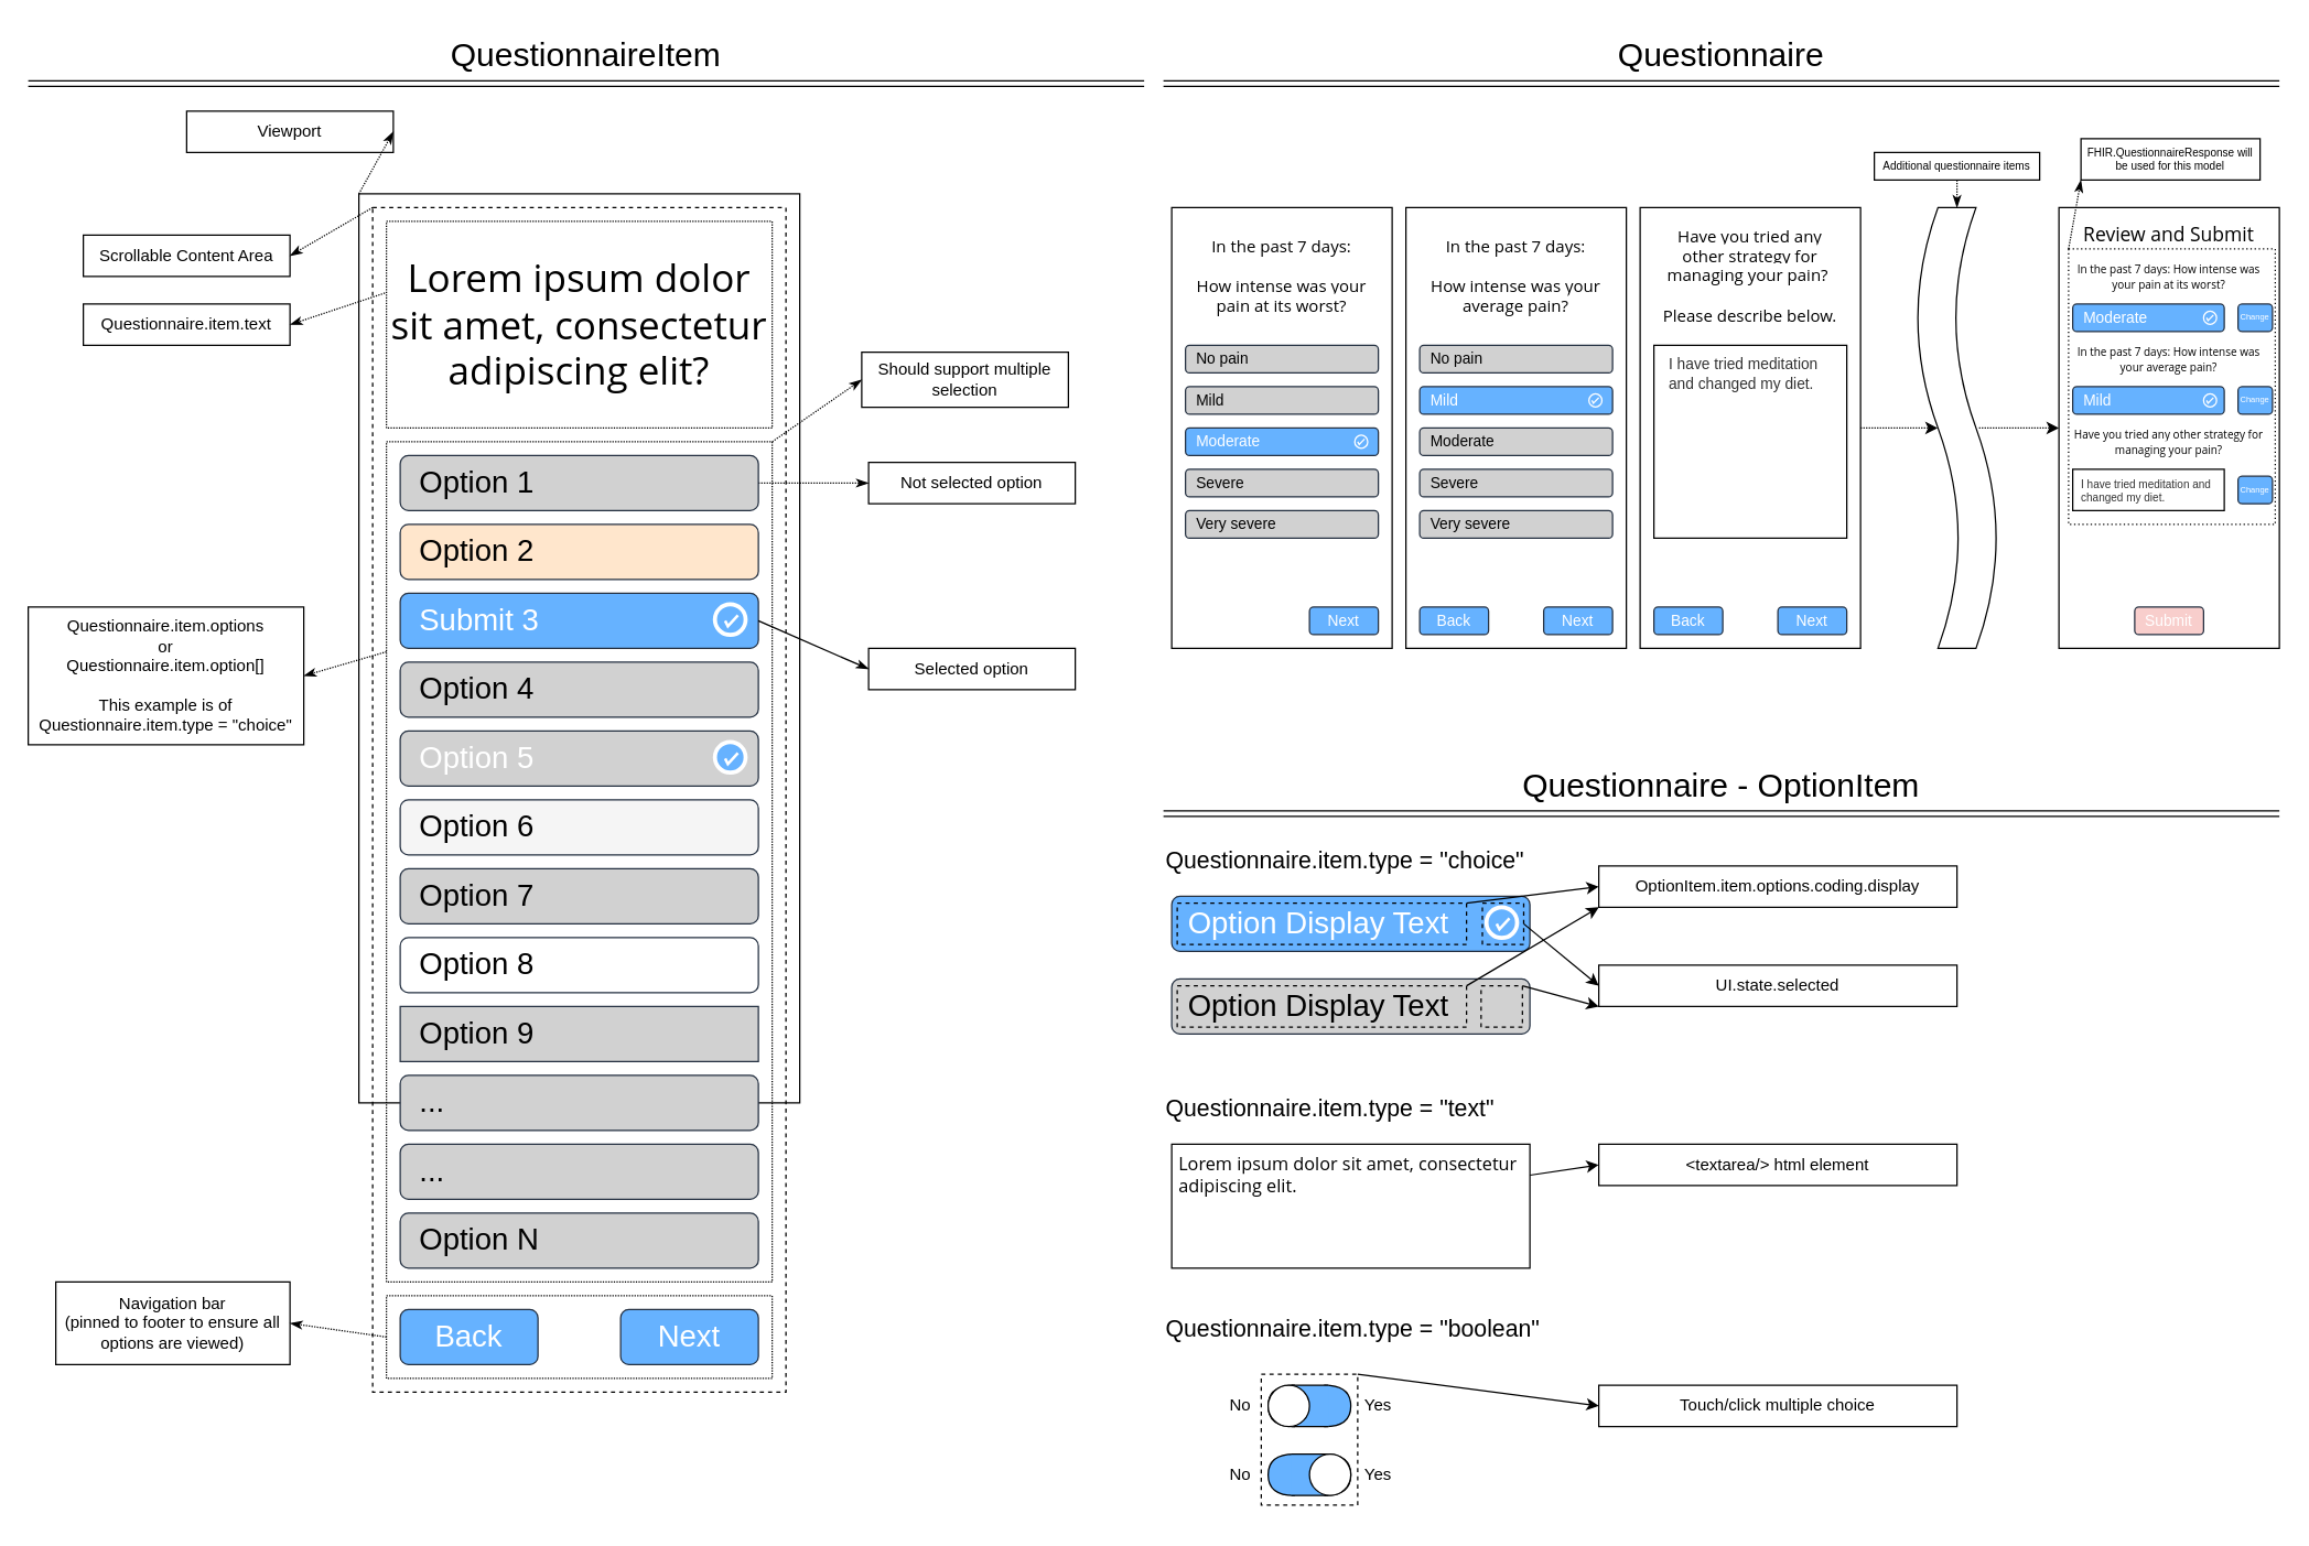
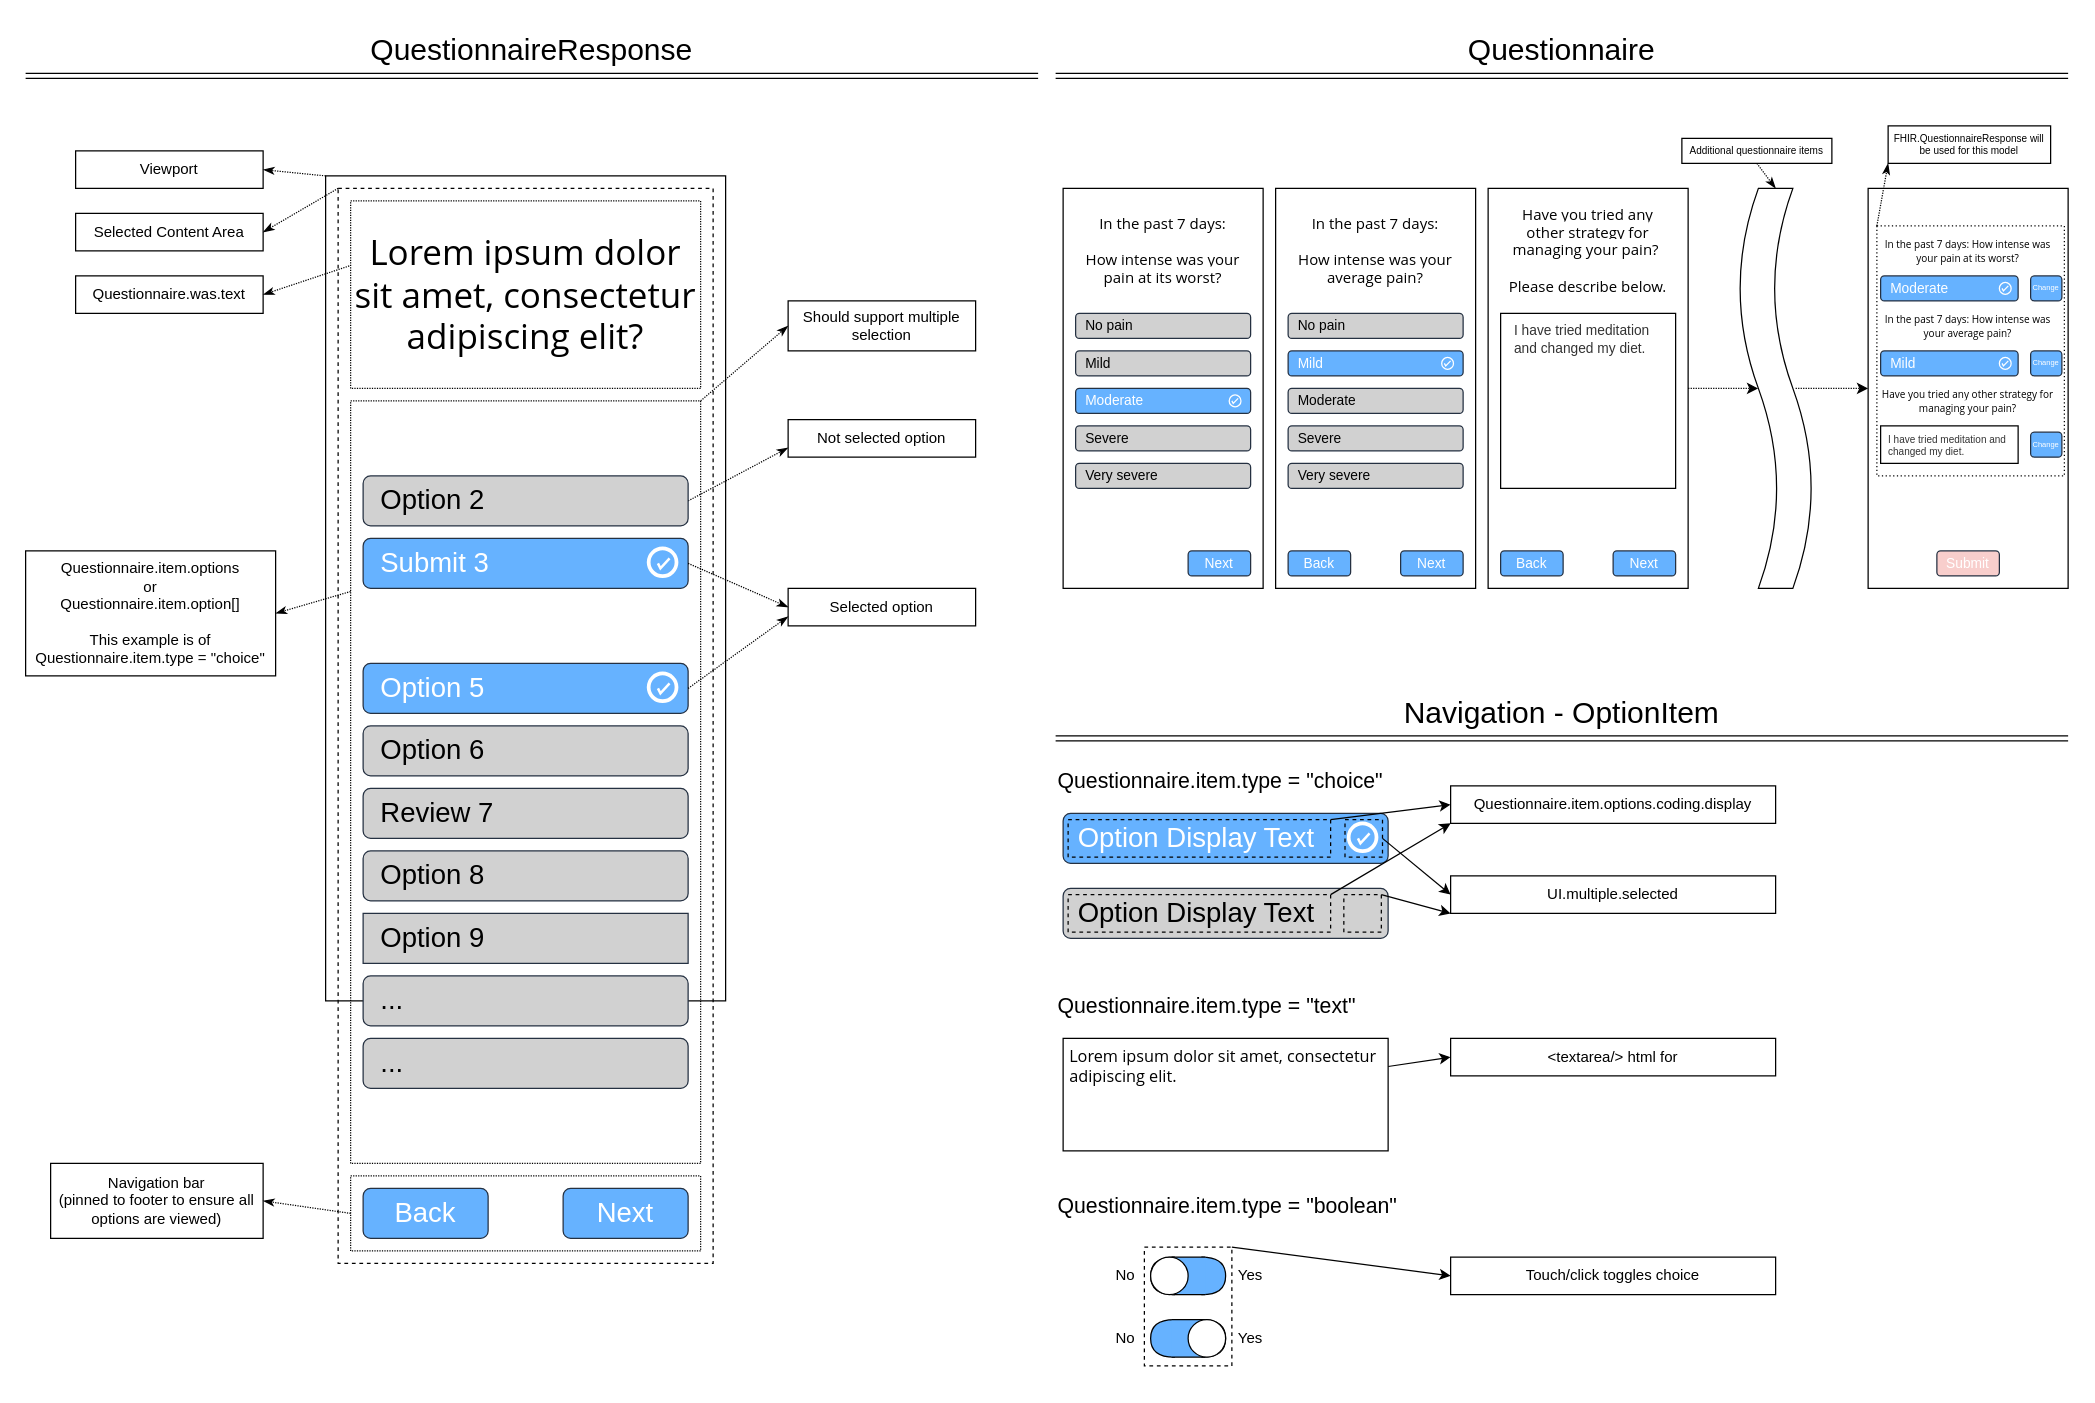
- <mxCell id="46" value="&lt;font style=&quot;font-size: 24px&quot;&gt;QuestionnaireItem&lt;/font&gt;" style="text;html=1;strokeColor=none;fillColor=none;align=center;verticalAlign=middle;whiteSpace=wrap;rounded=0;dashed=1;dashPattern=1 1;fontColor=#000000;" parent="45" vertex="1"><mxGeometry width="810" height="40" as="geometry" /></mxCell>
+ <mxCell id="46" value="&lt;font style=&quot;font-size: 24px&quot;&gt;QuestionnaireResponse&lt;/font&gt;" style="text;html=1;strokeColor=none;fillColor=none;align=center;verticalAlign=middle;whiteSpace=wrap;rounded=0;dashed=1;dashPattern=1 1;fontColor=#000000;" parent="45" vertex="1"><mxGeometry width="810" height="40" as="geometry" /></mxCell>
- <mxCell id="30" value="Viewport" style="text;html=1;strokeColor=#000000;fillColor=none;align=center;verticalAlign=middle;whiteSpace=wrap;rounded=0;" parent="1" vertex="1"><mxGeometry x="135" y="80" width="150" height="30" as="geometry" /></mxCell>
+ <mxCell id="30" value="Viewport" style="text;html=1;strokeColor=#000000;fillColor=none;align=center;verticalAlign=middle;whiteSpace=wrap;rounded=0;" parent="1" vertex="1"><mxGeometry x="60" y="120" width="150" height="30" as="geometry" /></mxCell>
- <mxCell id="111" value="&lt;font color=&quot;#000000&quot; style=&quot;font-size: 8px&quot;&gt;Additional questionnaire items&lt;/font&gt;" style="rounded=0;whiteSpace=wrap;html=1;strokeColor=#000000;strokeWidth=1;fillColor=none;fontSize=6;fontColor=#FFFFFF;" parent="1" vertex="1"><mxGeometry x="1360" y="110" width="120" height="20" as="geometry" /></mxCell>
+ <mxCell id="111" value="&lt;font color=&quot;#000000&quot; style=&quot;font-size: 8px&quot;&gt;Additional questionnaire items&lt;/font&gt;" style="rounded=0;whiteSpace=wrap;html=1;strokeColor=#000000;strokeWidth=1;fillColor=none;fontSize=6;fontColor=#FFFFFF;" parent="1" vertex="1"><mxGeometry x="1345" y="110" width="120" height="20" as="geometry" /></mxCell>
- <mxCell id="82" value="&lt;span style=&quot;font-family: &amp;#34;open sans&amp;#34; , &amp;#34;arial&amp;#34; , sans-serif ; text-align: justify ; background-color: rgb(255 , 255 , 255)&quot;&gt;&lt;font style=&quot;font-size: 14px&quot;&gt;Review and Submit&lt;/font&gt;&lt;/span&gt;" style="text;html=1;strokeColor=none;fillColor=none;align=center;verticalAlign=middle;whiteSpace=wrap;rounded=0;fontColor=#000000;dashed=1;dashPattern=1 1;" parent="79" vertex="1"><mxGeometry x="10" y="10" width="140" height="20" as="geometry" /></mxCell>
- <mxCell id="31" value="Scrollable Content Area" style="text;html=1;strokeColor=#000000;fillColor=none;align=center;verticalAlign=middle;whiteSpace=wrap;rounded=0;" parent="1" vertex="1"><mxGeometry x="60" y="170" width="150" height="30" as="geometry" /></mxCell>
+ <mxCell id="31" value="Selected Content Area" style="text;html=1;strokeColor=#000000;fillColor=none;align=center;verticalAlign=middle;whiteSpace=wrap;rounded=0;" parent="1" vertex="1"><mxGeometry x="60" y="170" width="150" height="30" as="geometry" /></mxCell>
- <mxCell id="32" value="Questionnaire.item.text" style="text;html=1;strokeColor=#000000;fillColor=none;align=center;verticalAlign=middle;whiteSpace=wrap;rounded=0;fontColor=#000000;" parent="1" vertex="1"><mxGeometry x="60" y="220" width="150" height="30" as="geometry" /></mxCell>
+ <mxCell id="32" value="Questionnaire.was.text" style="text;html=1;strokeColor=#000000;fillColor=none;align=center;verticalAlign=middle;whiteSpace=wrap;rounded=0;fontColor=#000000;" parent="1" vertex="1"><mxGeometry x="60" y="220" width="150" height="30" as="geometry" /></mxCell>
- <mxCell id="37" value="Should support multiple selection" style="text;html=1;strokeColor=#000000;fillColor=none;align=center;verticalAlign=middle;whiteSpace=wrap;rounded=0;fontColor=#000000;" parent="1" vertex="1"><mxGeometry x="625" y="255" width="150" height="40" as="geometry" /></mxCell>
+ <mxCell id="37" value="Should support multiple selection" style="text;html=1;strokeColor=#000000;fillColor=none;align=center;verticalAlign=middle;whiteSpace=wrap;rounded=0;fontColor=#000000;" parent="1" vertex="1"><mxGeometry x="630" y="240" width="150" height="40" as="geometry" /></mxCell>
- <mxCell id="29" value="&lt;font style=&quot;font-size: 22px&quot;&gt;&amp;nbsp; Option 1&lt;br&gt;&lt;/font&gt;" style="rounded=1;whiteSpace=wrap;html=1;fillColor=#D1D1D1;strokeColor=#253142;align=left;" parent="1" vertex="1"><mxGeometry x="290" y="330" width="260" height="40" as="geometry" /></mxCell>
- <mxCell id="28" style="edgeStyle=none;rounded=0;orthogonalLoop=1;jettySize=auto;html=1;exitX=1;exitY=0.5;exitDx=0;exitDy=0;entryX=0;entryY=0.5;entryDx=0;entryDy=0;dashed=1;dashPattern=1 1;endArrow=classicThin;endFill=1;fontColor=#000000;" parent="1" source="29" target="36" edge="1"><mxGeometry relative="1" as="geometry" /></mxCell>
+ <mxCell id="12" style="edgeStyle=none;rounded=0;orthogonalLoop=1;jettySize=auto;html=1;exitX=1;exitY=0.5;exitDx=0;exitDy=0;entryX=0;entryY=0.75;entryDx=0;entryDy=0;dashed=1;dashPattern=1 1;endArrow=classicThin;endFill=1;fontColor=#000000;" parent="1" source="13" target="36" edge="1"><mxGeometry relative="1" as="geometry" /></mxCell>
- <mxCell id="13" value="&lt;font style=&quot;font-size: 22px&quot;&gt;&amp;nbsp; Option 2&lt;br&gt;&lt;/font&gt;" style="rounded=1;whiteSpace=wrap;html=1;fillColor=#ffe6cc;strokeColor=#253142;align=left;" parent="1" vertex="1"><mxGeometry x="290" y="380" width="260" height="40" as="geometry" /></mxCell>
+ <mxCell id="13" value="&lt;font style=&quot;font-size: 22px&quot;&gt;&amp;nbsp; Option 2&lt;br&gt;&lt;/font&gt;" style="rounded=1;whiteSpace=wrap;html=1;fillColor=#D1D1D1;strokeColor=#253142;align=left;" parent="1" vertex="1"><mxGeometry x="290" y="380" width="260" height="40" as="geometry" /></mxCell>
- <mxCell id="34" style="edgeStyle=none;rounded=0;orthogonalLoop=1;jettySize=auto;html=1;exitX=1;exitY=0.5;exitDx=0;exitDy=0;dashed=0;dashPattern=1 1;endArrow=classicThin;endFill=1;fontColor=#000000;entryX=0;entryY=0.5;entryDx=0;entryDy=0;" parent="1" source="23" target="35" edge="1"><mxGeometry relative="1" as="geometry"><mxPoint x="630" y="450" as="targetPoint" /></mxGeometry></mxCell>
+ <mxCell id="34" style="edgeStyle=none;rounded=0;orthogonalLoop=1;jettySize=auto;html=1;exitX=1;exitY=0.5;exitDx=0;exitDy=0;dashed=1;dashPattern=1 1;endArrow=classicThin;endFill=1;fontColor=#000000;entryX=0;entryY=0.5;entryDx=0;entryDy=0;" parent="1" source="23" target="35" edge="1"><mxGeometry relative="1" as="geometry"><mxPoint x="630" y="450" as="targetPoint" /></mxGeometry></mxCell>
- <mxCell id="15" value="&lt;font style=&quot;font-size: 22px&quot;&gt;&amp;nbsp; Option 4&lt;br&gt;&lt;/font&gt;" style="rounded=1;whiteSpace=wrap;html=1;fillColor=#D1D1D1;strokeColor=#253142;align=left;" parent="1" vertex="1"><mxGeometry x="290" y="480" width="260" height="40" as="geometry" /></mxCell>
+ <mxCell id="44" style="edgeStyle=none;rounded=0;orthogonalLoop=1;jettySize=auto;html=1;exitX=1;exitY=0.5;exitDx=0;exitDy=0;entryX=0;entryY=0.75;entryDx=0;entryDy=0;dashed=1;dashPattern=1 1;endArrow=classicThin;endFill=1;fontColor=#000000;" parent="1" source="41" target="35" edge="1"><mxGeometry relative="1" as="geometry" /></mxCell>
- <mxCell id="41" value="&lt;font style=&quot;font-size: 22px&quot;&gt;&amp;nbsp; Option 5&lt;br&gt;&lt;/font&gt;" style="rounded=1;whiteSpace=wrap;html=1;fillColor=#d1d1d1;strokeColor=#253142;align=left;fontColor=#FFFFFF;" parent="40" vertex="1"><mxGeometry width="260" height="40" as="geometry" /></mxCell>
+ <mxCell id="41" value="&lt;font style=&quot;font-size: 22px&quot;&gt;&amp;nbsp; Option 5&lt;br&gt;&lt;/font&gt;" style="rounded=1;whiteSpace=wrap;html=1;fillColor=#66B2FF;strokeColor=#253142;align=left;fontColor=#FFFFFF;" parent="40" vertex="1"><mxGeometry width="260" height="40" as="geometry" /></mxCell>
- <mxCell id="115" value="&lt;font style=&quot;font-size: 24px&quot;&gt;Questionnaire - OptionItem&lt;br&gt;&lt;/font&gt;" style="text;html=1;strokeColor=none;fillColor=none;align=center;verticalAlign=middle;whiteSpace=wrap;rounded=0;dashed=1;dashPattern=1 1;fontColor=#000000;" vertex="1" parent="114"><mxGeometry width="810" height="40" as="geometry" /></mxCell>
+ <mxCell id="115" value="&lt;font style=&quot;font-size: 24px&quot;&gt;Navigation - OptionItem&lt;br&gt;&lt;/font&gt;" style="text;html=1;strokeColor=none;fillColor=none;align=center;verticalAlign=middle;whiteSpace=wrap;rounded=0;dashed=1;dashPattern=1 1;fontColor=#000000;" vertex="1" parent="114"><mxGeometry width="810" height="40" as="geometry" /></mxCell>
- <mxCell id="16" value="&lt;font style=&quot;font-size: 22px&quot;&gt;&amp;nbsp; Option 6&lt;br&gt;&lt;/font&gt;" style="rounded=1;whiteSpace=wrap;html=1;fillColor=#f5f5f5;strokeColor=#253142;align=left;" parent="1" vertex="1"><mxGeometry x="290" y="580" width="260" height="40" as="geometry" /></mxCell>
+ <mxCell id="16" value="&lt;font style=&quot;font-size: 22px&quot;&gt;&amp;nbsp; Option 6&lt;br&gt;&lt;/font&gt;" style="rounded=1;whiteSpace=wrap;html=1;fillColor=#D1D1D1;strokeColor=#253142;align=left;" parent="1" vertex="1"><mxGeometry x="290" y="580" width="260" height="40" as="geometry" /></mxCell>
- <mxCell id="124" value="OptionItem.item.options.coding.display" style="text;html=1;strokeColor=#000000;fillColor=none;align=center;verticalAlign=middle;whiteSpace=wrap;rounded=0;fontColor=#000000;" vertex="1" parent="1"><mxGeometry x="1160" y="628" width="260" height="30" as="geometry" /></mxCell>
+ <mxCell id="124" value="Questionnaire.item.options.coding.display" style="text;html=1;strokeColor=#000000;fillColor=none;align=center;verticalAlign=middle;whiteSpace=wrap;rounded=0;fontColor=#000000;" vertex="1" parent="1"><mxGeometry x="1160" y="628" width="260" height="30" as="geometry" /></mxCell>
- <mxCell id="17" value="&lt;font style=&quot;font-size: 22px&quot;&gt;&amp;nbsp; Option 7&lt;br&gt;&lt;/font&gt;" style="rounded=1;whiteSpace=wrap;html=1;fillColor=#D1D1D1;strokeColor=#253142;align=left;" parent="1" vertex="1"><mxGeometry x="290" y="630" width="260" height="40" as="geometry" /></mxCell>
+ <mxCell id="17" value="&lt;font style=&quot;font-size: 22px&quot;&gt;&amp;nbsp; Review 7&lt;br&gt;&lt;/font&gt;" style="rounded=1;whiteSpace=wrap;html=1;fillColor=#D1D1D1;strokeColor=#253142;align=left;" parent="1" vertex="1"><mxGeometry x="290" y="630" width="260" height="40" as="geometry" /></mxCell>
- <mxCell id="18" value="&lt;font style=&quot;font-size: 22px&quot;&gt;&amp;nbsp; Option 8&lt;br&gt;&lt;/font&gt;" style="rounded=1;whiteSpace=wrap;html=1;fillColor=#ffffff;strokeColor=#253142;align=left;" parent="1" vertex="1"><mxGeometry x="290" y="680" width="260" height="40" as="geometry" /></mxCell>
+ <mxCell id="18" value="&lt;font style=&quot;font-size: 22px&quot;&gt;&amp;nbsp; Option 8&lt;br&gt;&lt;/font&gt;" style="rounded=1;whiteSpace=wrap;html=1;fillColor=#D1D1D1;strokeColor=#253142;align=left;" parent="1" vertex="1"><mxGeometry x="290" y="680" width="260" height="40" as="geometry" /></mxCell>
- <mxCell id="125" value="UI.state.selected" style="text;html=1;strokeColor=#000000;fillColor=none;align=center;verticalAlign=middle;whiteSpace=wrap;rounded=0;fontColor=#000000;" vertex="1" parent="1"><mxGeometry x="1160" y="700" width="260" height="30" as="geometry" /></mxCell>
+ <mxCell id="125" value="UI.multiple.selected" style="text;html=1;strokeColor=#000000;fillColor=none;align=center;verticalAlign=middle;whiteSpace=wrap;rounded=0;fontColor=#000000;" vertex="1" parent="1"><mxGeometry x="1160" y="700" width="260" height="30" as="geometry" /></mxCell>
- <mxCell id="129" value="&amp;lt;textarea/&amp;gt; html element" style="text;html=1;strokeColor=#000000;fillColor=none;align=center;verticalAlign=middle;whiteSpace=wrap;rounded=0;fontColor=#000000;" vertex="1" parent="1"><mxGeometry x="1160" y="830" width="260" height="30" as="geometry" /></mxCell>
+ <mxCell id="129" value="&amp;lt;textarea/&amp;gt; html for" style="text;html=1;strokeColor=#000000;fillColor=none;align=center;verticalAlign=middle;whiteSpace=wrap;rounded=0;fontColor=#000000;" vertex="1" parent="1"><mxGeometry x="1160" y="830" width="260" height="30" as="geometry" /></mxCell>
- <mxCell id="14" value="&lt;font style=&quot;font-size: 22px&quot;&gt;&amp;nbsp; Option N&lt;br&gt;&lt;/font&gt;" style="rounded=1;whiteSpace=wrap;html=1;fillColor=#D1D1D1;strokeColor=#253142;align=left;" parent="1" vertex="1"><mxGeometry x="290" y="880" width="260" height="40" as="geometry" /></mxCell>
- <mxCell id="159" value="Touch/click multiple choice" style="text;html=1;strokeColor=#000000;fillColor=none;align=center;verticalAlign=middle;whiteSpace=wrap;rounded=0;fontColor=#000000;" vertex="1" parent="1"><mxGeometry x="1160" y="1005" width="260" height="30" as="geometry" /></mxCell>
+ <mxCell id="159" value="Touch/click toggles choice" style="text;html=1;strokeColor=#000000;fillColor=none;align=center;verticalAlign=middle;whiteSpace=wrap;rounded=0;fontColor=#000000;" vertex="1" parent="1"><mxGeometry x="1160" y="1005" width="260" height="30" as="geometry" /></mxCell>
